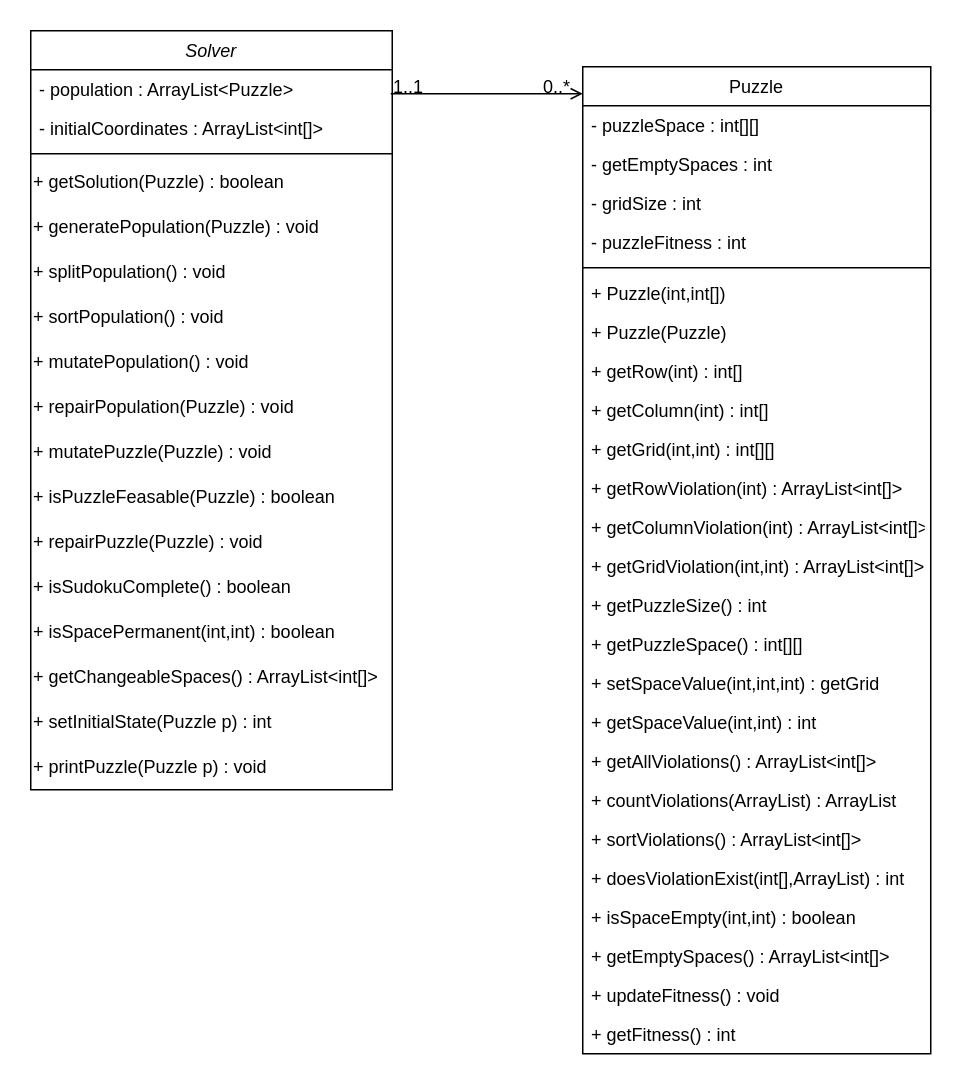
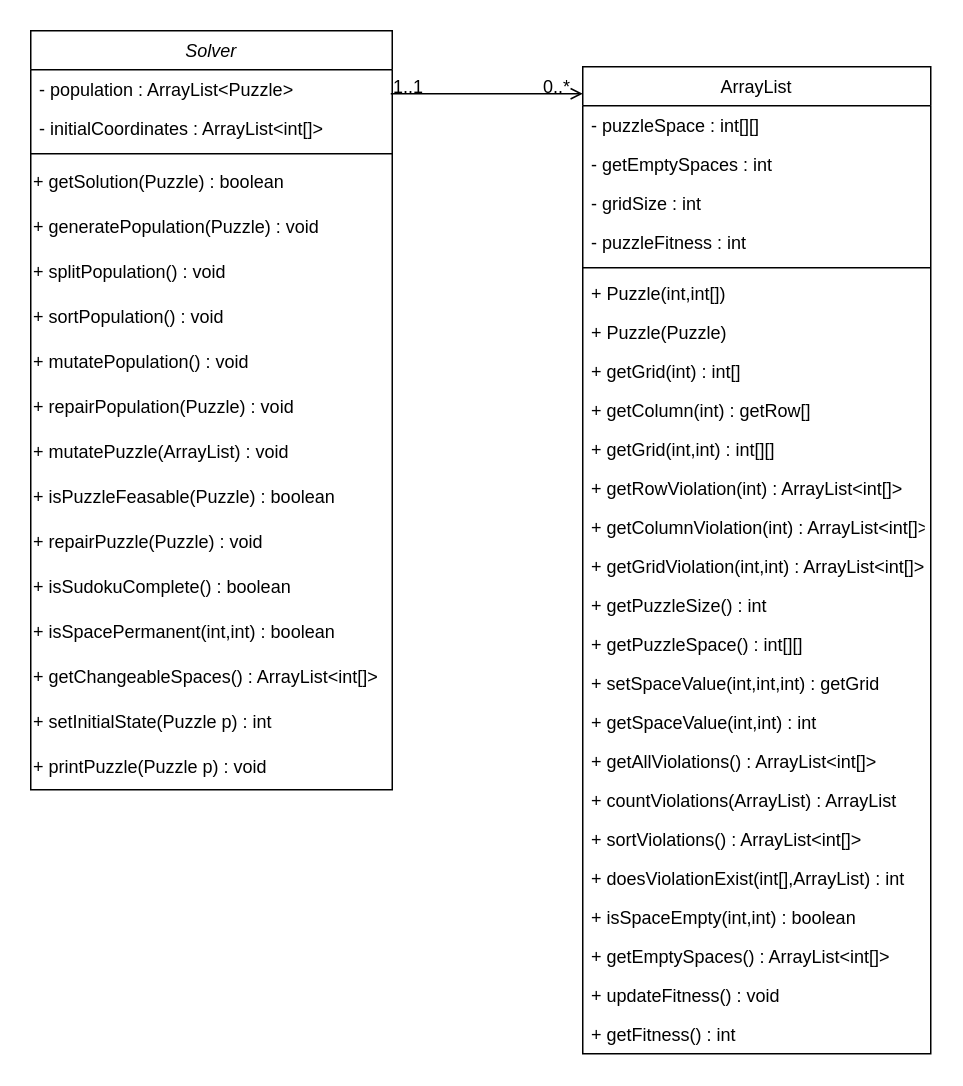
- <mxCell id="20" value="Puzzle" style="swimlane;fontStyle=0;align=center;verticalAlign=top;childLayout=stackLayout;horizontal=1;startSize=26;horizontalStack=0;resizeParent=1;resizeLast=0;collapsible=1;marginBottom=0;rounded=0;shadow=0;strokeWidth=1;" parent="1" vertex="1"><mxGeometry x="388" y="44" width="232" height="658" as="geometry"><mxRectangle x="550" y="140" width="160" height="26" as="alternateBounds" /></mxGeometry></mxCell>
+ <mxCell id="20" value="ArrayList" style="swimlane;fontStyle=0;align=center;verticalAlign=top;childLayout=stackLayout;horizontal=1;startSize=26;horizontalStack=0;resizeParent=1;resizeLast=0;collapsible=1;marginBottom=0;rounded=0;shadow=0;strokeWidth=1;" parent="1" vertex="1"><mxGeometry x="388" y="44" width="232" height="658" as="geometry"><mxRectangle x="550" y="140" width="160" height="26" as="alternateBounds" /></mxGeometry></mxCell>
- <mxCell id="28" value="+ getRow(int) : int[]" style="text;align=left;verticalAlign=top;spacingLeft=4;spacingRight=4;overflow=hidden;rotatable=0;points=[[0,0.5],[1,0.5]];portConstraint=eastwest;" vertex="1" parent="20"><mxGeometry y="190" width="232" height="26" as="geometry" /></mxCell>
+ <mxCell id="28" value="+ getGrid(int) : int[]" style="text;align=left;verticalAlign=top;spacingLeft=4;spacingRight=4;overflow=hidden;rotatable=0;points=[[0,0.5],[1,0.5]];portConstraint=eastwest;" vertex="1" parent="20"><mxGeometry y="190" width="232" height="26" as="geometry" /></mxCell>
- <mxCell id="29" value="+ getColumn(int) : int[]" style="text;align=left;verticalAlign=top;spacingLeft=4;spacingRight=4;overflow=hidden;rotatable=0;points=[[0,0.5],[1,0.5]];portConstraint=eastwest;" vertex="1" parent="20"><mxGeometry y="216" width="232" height="26" as="geometry" /></mxCell>
+ <mxCell id="29" value="+ getColumn(int) : getRow[]" style="text;align=left;verticalAlign=top;spacingLeft=4;spacingRight=4;overflow=hidden;rotatable=0;points=[[0,0.5],[1,0.5]];portConstraint=eastwest;" vertex="1" parent="20"><mxGeometry y="216" width="232" height="26" as="geometry" /></mxCell>
- <mxCell id="12" value="+ mutatePuzzle(Puzzle) : void" style="text;html=1;strokeColor=none;fillColor=none;align=left;verticalAlign=middle;whiteSpace=wrap;rounded=0;" vertex="1" parent="2"><mxGeometry y="266" width="241" height="30" as="geometry" /></mxCell>
+ <mxCell id="12" value="+ mutatePuzzle(ArrayList) : void" style="text;html=1;strokeColor=none;fillColor=none;align=left;verticalAlign=middle;whiteSpace=wrap;rounded=0;" vertex="1" parent="2"><mxGeometry y="266" width="241" height="30" as="geometry" /></mxCell>
